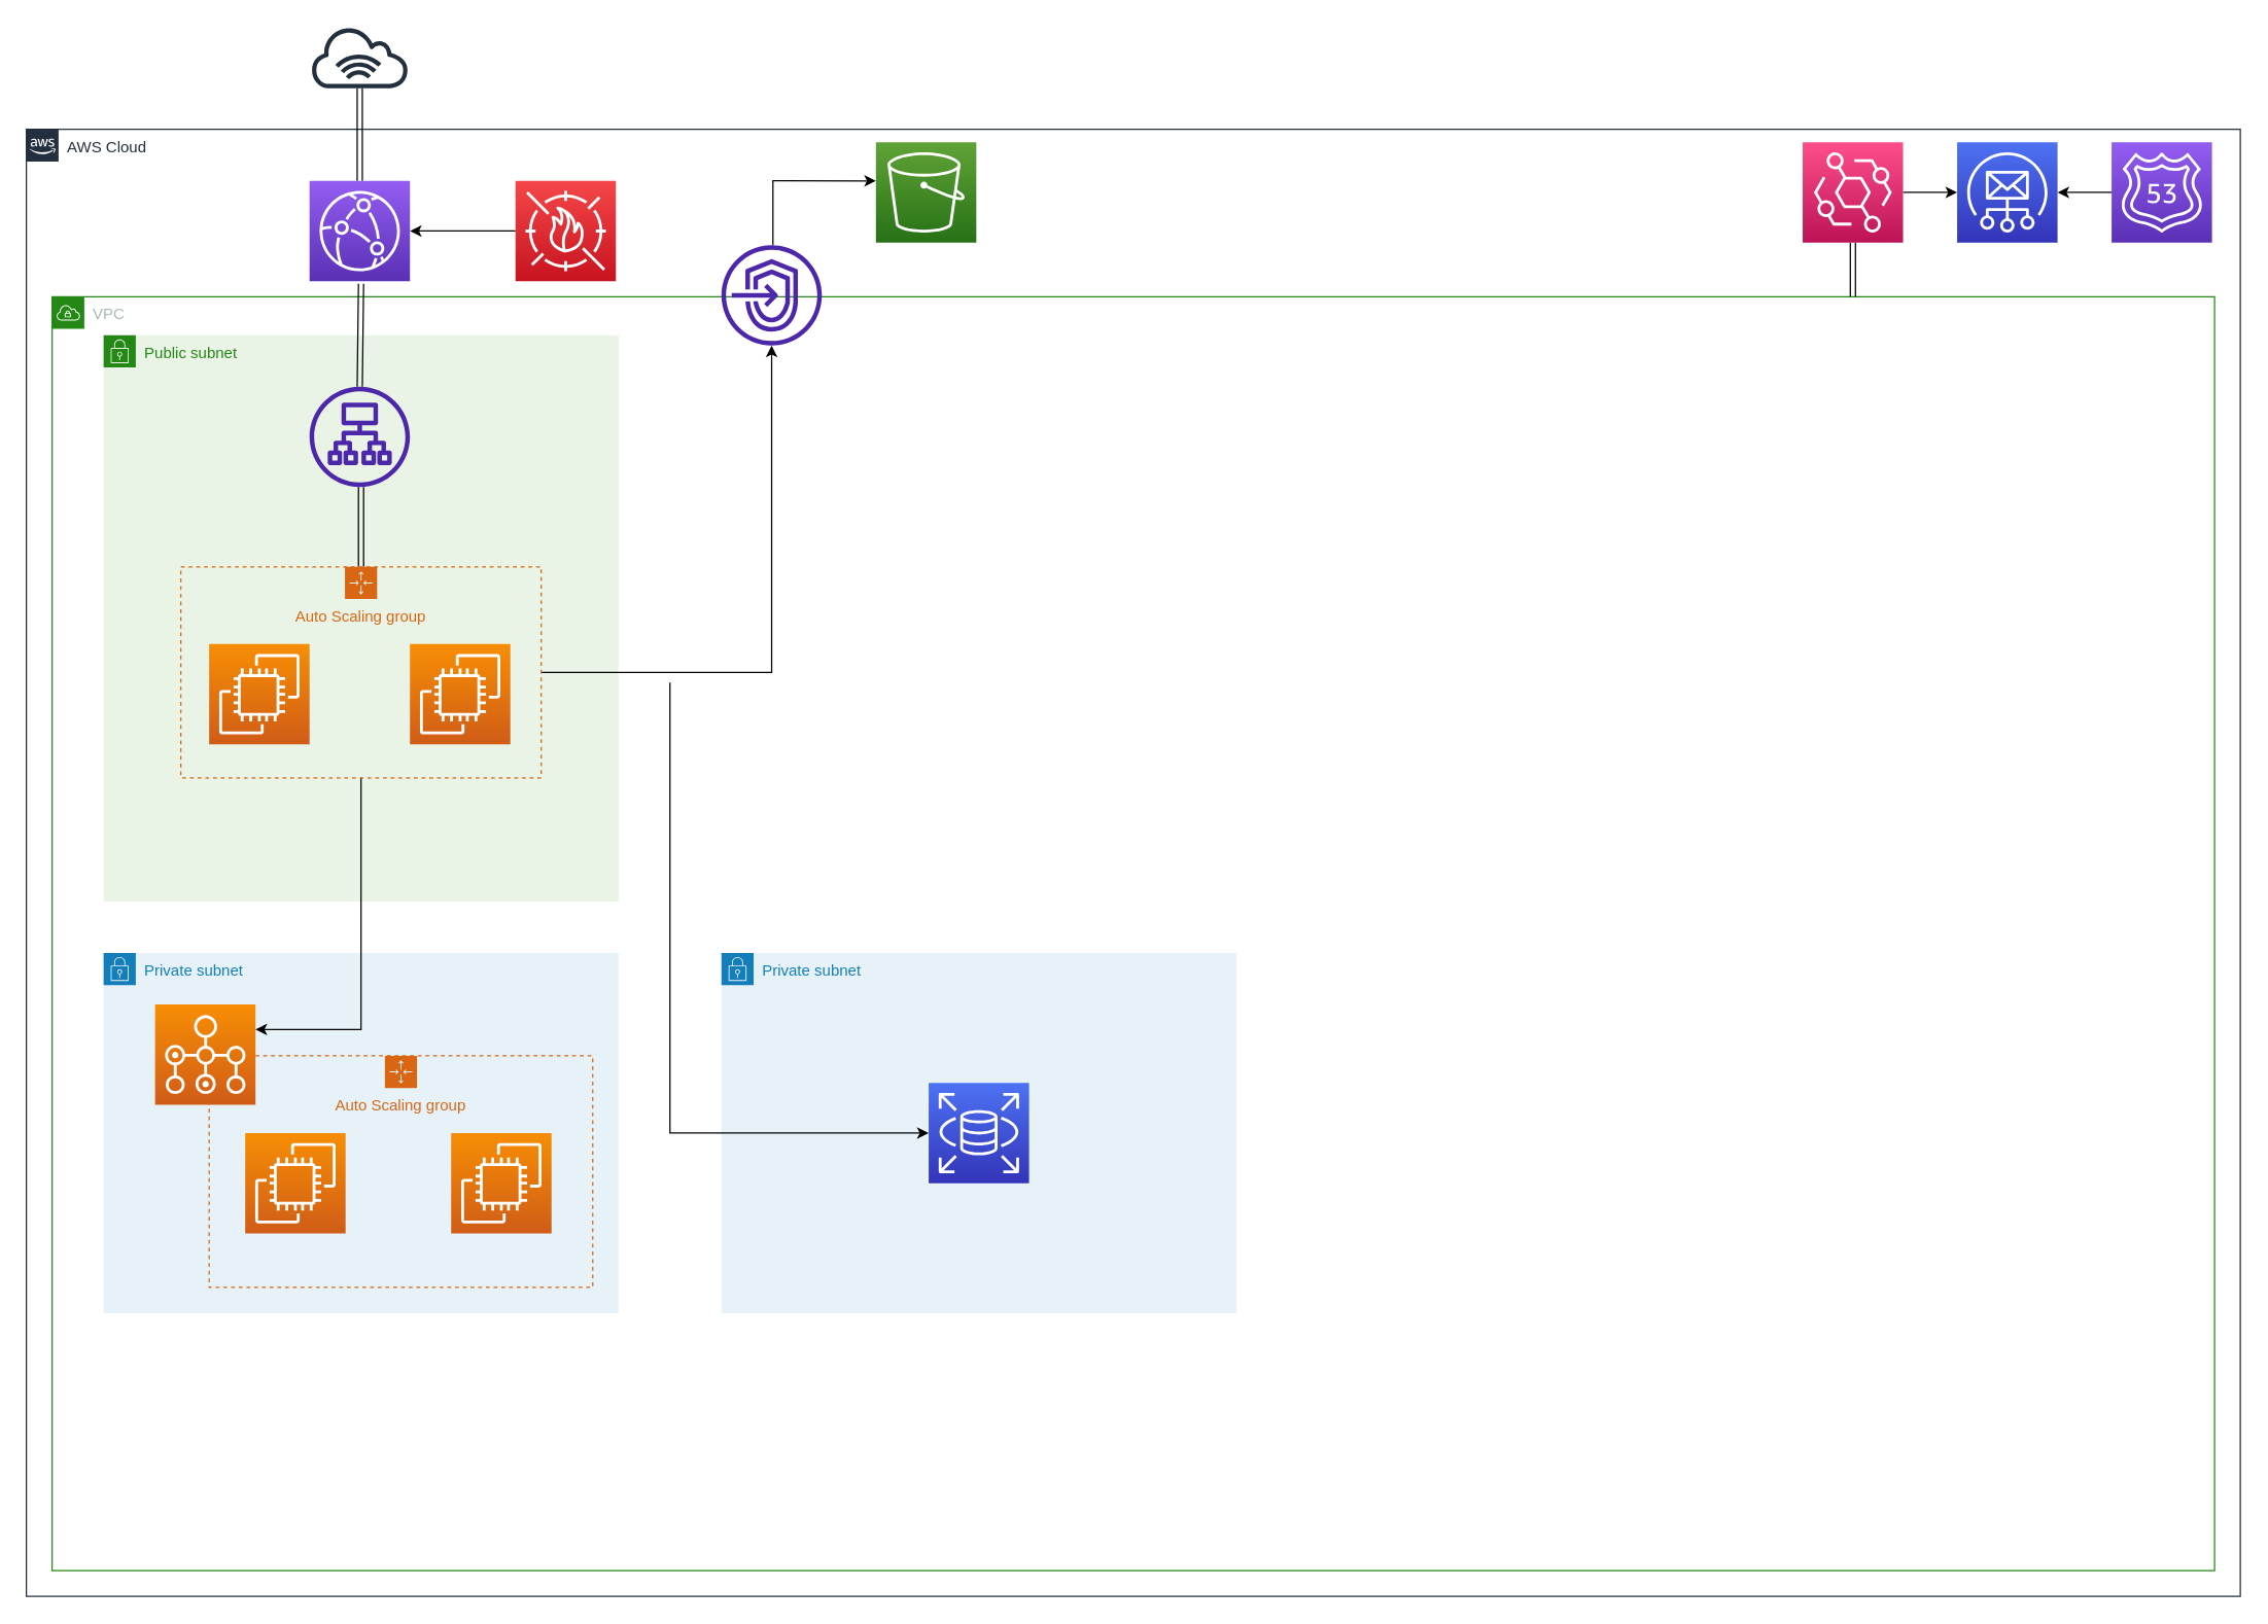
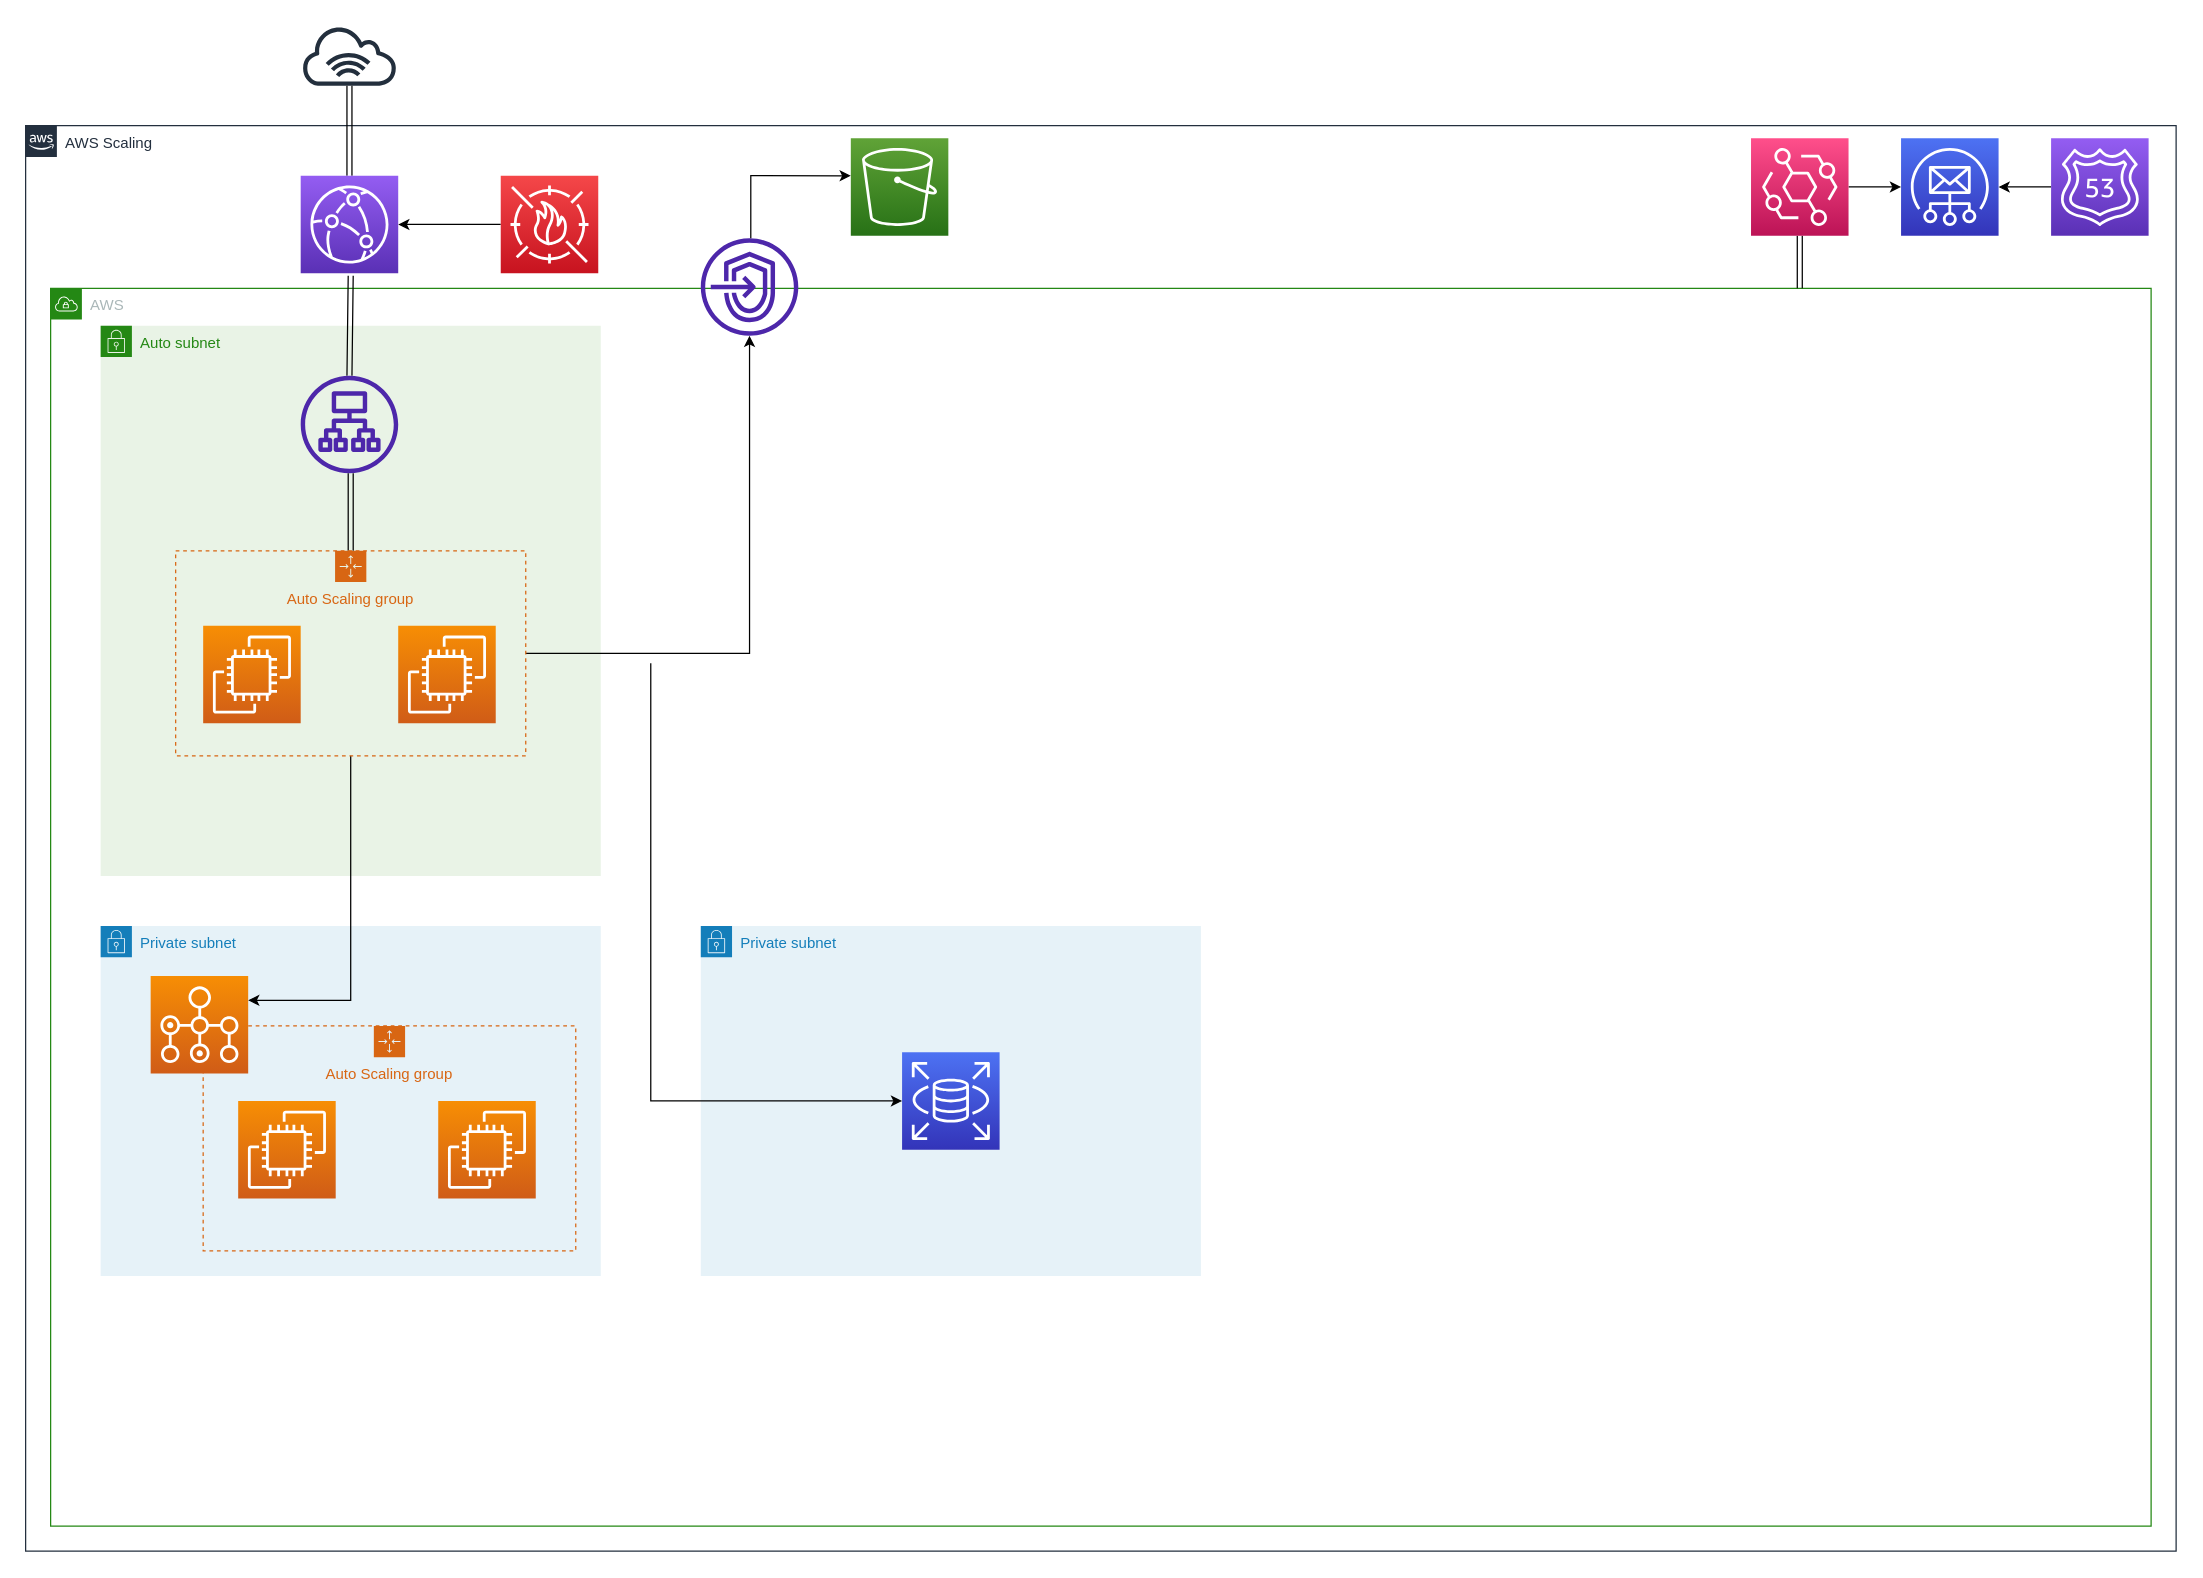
- <mxCell id="2" value="AWS Cloud" style="points=[[0,0],[0.25,0],[0.5,0],[0.75,0],[1,0],[1,0.25],[1,0.5],[1,0.75],[1,1],[0.75,1],[0.5,1],[0.25,1],[0,1],[0,0.75],[0,0.5],[0,0.25]];outlineConnect=0;gradientColor=none;html=1;whiteSpace=wrap;fontSize=12;fontStyle=0;container=1;pointerEvents=0;collapsible=0;recursiveResize=0;shape=mxgraph.aws4.group;grIcon=mxgraph.aws4.group_aws_cloud_alt;strokeColor=#232F3E;fillColor=none;verticalAlign=top;align=left;spacingLeft=30;fontColor=#232F3E;dashed=0;" vertex="1" parent="1"><mxGeometry x="20" y="100" width="1720" height="1140" as="geometry" /></mxCell>
+ <mxCell id="2" value="AWS Scaling" style="points=[[0,0],[0.25,0],[0.5,0],[0.75,0],[1,0],[1,0.25],[1,0.5],[1,0.75],[1,1],[0.75,1],[0.5,1],[0.25,1],[0,1],[0,0.75],[0,0.5],[0,0.25]];outlineConnect=0;gradientColor=none;html=1;whiteSpace=wrap;fontSize=12;fontStyle=0;container=1;pointerEvents=0;collapsible=0;recursiveResize=0;shape=mxgraph.aws4.group;grIcon=mxgraph.aws4.group_aws_cloud_alt;strokeColor=#232F3E;fillColor=none;verticalAlign=top;align=left;spacingLeft=30;fontColor=#232F3E;dashed=0;" vertex="1" parent="1"><mxGeometry x="20" y="100" width="1720" height="1140" as="geometry" /></mxCell>
- <mxCell id="3" value="VPC" style="points=[[0,0],[0.25,0],[0.5,0],[0.75,0],[1,0],[1,0.25],[1,0.5],[1,0.75],[1,1],[0.75,1],[0.5,1],[0.25,1],[0,1],[0,0.75],[0,0.5],[0,0.25]];outlineConnect=0;gradientColor=none;html=1;whiteSpace=wrap;fontSize=12;fontStyle=0;container=1;pointerEvents=0;collapsible=0;recursiveResize=0;shape=mxgraph.aws4.group;grIcon=mxgraph.aws4.group_vpc;strokeColor=#248814;fillColor=none;verticalAlign=top;align=left;spacingLeft=30;fontColor=#AAB7B8;dashed=0;" vertex="1" parent="2"><mxGeometry x="20" y="130" width="1680" height="990" as="geometry" /></mxCell>
+ <mxCell id="3" value="AWS" style="points=[[0,0],[0.25,0],[0.5,0],[0.75,0],[1,0],[1,0.25],[1,0.5],[1,0.75],[1,1],[0.75,1],[0.5,1],[0.25,1],[0,1],[0,0.75],[0,0.5],[0,0.25]];outlineConnect=0;gradientColor=none;html=1;whiteSpace=wrap;fontSize=12;fontStyle=0;container=1;pointerEvents=0;collapsible=0;recursiveResize=0;shape=mxgraph.aws4.group;grIcon=mxgraph.aws4.group_vpc;strokeColor=#248814;fillColor=none;verticalAlign=top;align=left;spacingLeft=30;fontColor=#AAB7B8;dashed=0;" vertex="1" parent="2"><mxGeometry x="20" y="130" width="1680" height="990" as="geometry" /></mxCell>
- <mxCell id="4" value="Public subnet" style="points=[[0,0],[0.25,0],[0.5,0],[0.75,0],[1,0],[1,0.25],[1,0.5],[1,0.75],[1,1],[0.75,1],[0.5,1],[0.25,1],[0,1],[0,0.75],[0,0.5],[0,0.25]];outlineConnect=0;gradientColor=none;html=1;whiteSpace=wrap;fontSize=12;fontStyle=0;container=1;pointerEvents=0;collapsible=0;recursiveResize=0;shape=mxgraph.aws4.group;grIcon=mxgraph.aws4.group_security_group;grStroke=0;strokeColor=#248814;fillColor=#E9F3E6;verticalAlign=top;align=left;spacingLeft=30;fontColor=#248814;dashed=0;" vertex="1" parent="3"><mxGeometry x="40" y="30" width="400" height="440" as="geometry" /></mxCell>
+ <mxCell id="4" value="Auto subnet" style="points=[[0,0],[0.25,0],[0.5,0],[0.75,0],[1,0],[1,0.25],[1,0.5],[1,0.75],[1,1],[0.75,1],[0.5,1],[0.25,1],[0,1],[0,0.75],[0,0.5],[0,0.25]];outlineConnect=0;gradientColor=none;html=1;whiteSpace=wrap;fontSize=12;fontStyle=0;container=1;pointerEvents=0;collapsible=0;recursiveResize=0;shape=mxgraph.aws4.group;grIcon=mxgraph.aws4.group_security_group;grStroke=0;strokeColor=#248814;fillColor=#E9F3E6;verticalAlign=top;align=left;spacingLeft=30;fontColor=#248814;dashed=0;" vertex="1" parent="3"><mxGeometry x="40" y="30" width="400" height="440" as="geometry" /></mxCell>
